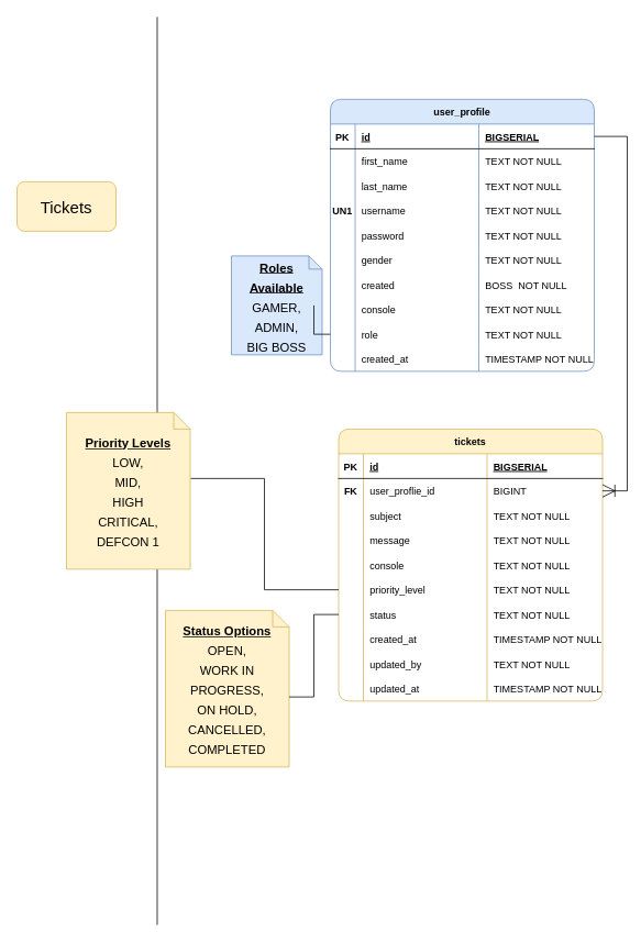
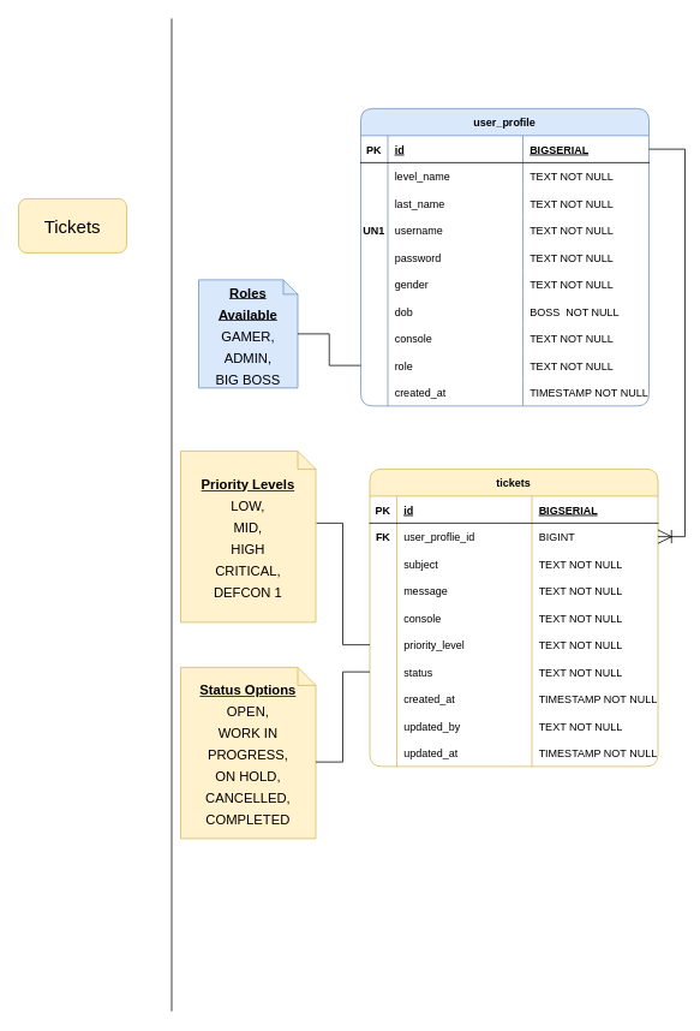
- <mxCell id="52" value="first_name" style="shape=partialRectangle;connectable=0;fillColor=none;top=0;left=0;bottom=0;right=0;align=left;spacingLeft=6;overflow=hidden;" vertex="1" parent="50"><mxGeometry x="30" width="150" height="30" as="geometry"><mxRectangle width="150" height="30" as="alternateBounds" /></mxGeometry></mxCell>
+ <mxCell id="52" value="level_name" style="shape=partialRectangle;connectable=0;fillColor=none;top=0;left=0;bottom=0;right=0;align=left;spacingLeft=6;overflow=hidden;" vertex="1" parent="50"><mxGeometry x="30" width="150" height="30" as="geometry"><mxRectangle width="150" height="30" as="alternateBounds" /></mxGeometry></mxCell>
- <mxCell id="72" value="created" style="shape=partialRectangle;connectable=0;fillColor=none;top=0;left=0;bottom=0;right=0;align=left;spacingLeft=6;overflow=hidden;" vertex="1" parent="70"><mxGeometry x="30" width="150" height="30" as="geometry"><mxRectangle width="150" height="30" as="alternateBounds" /></mxGeometry></mxCell>
+ <mxCell id="72" value="dob" style="shape=partialRectangle;connectable=0;fillColor=none;top=0;left=0;bottom=0;right=0;align=left;spacingLeft=6;overflow=hidden;" vertex="1" parent="70"><mxGeometry x="30" width="150" height="30" as="geometry"><mxRectangle width="150" height="30" as="alternateBounds" /></mxGeometry></mxCell>
- <mxCell id="87" value="&lt;font style=&quot;font-size: 15px;&quot;&gt;&lt;b&gt;&lt;u&gt;Roles Available&lt;/u&gt;&lt;/b&gt;&lt;br&gt;GAMER,&lt;br&gt;ADMIN,&lt;br&gt;BIG BOSS&lt;/font&gt;" style="shape=note;size=16;whiteSpace=wrap;html=1;rounded=1;fontSize=20;fillColor=#dae8fc;strokeColor=#6c8ebf;" vertex="1" parent="1"><mxGeometry x="280" y="310" width="110" height="120" as="geometry" /></mxCell>
+ <mxCell id="87" value="&lt;font style=&quot;font-size: 15px;&quot;&gt;&lt;b&gt;&lt;u&gt;Roles Available&lt;/u&gt;&lt;/b&gt;&lt;br&gt;GAMER,&lt;br&gt;ADMIN,&lt;br&gt;BIG BOSS&lt;/font&gt;" style="shape=note;size=16;whiteSpace=wrap;html=1;rounded=1;fontSize=20;fillColor=#dae8fc;strokeColor=#6c8ebf;" vertex="1" parent="1"><mxGeometry x="220" y="310" width="110" height="120" as="geometry" /></mxCell>
- <mxCell id="91" value="&lt;font style=&quot;font-size: 15px;&quot;&gt;&lt;b&gt;&lt;u&gt;Priority Levels&lt;/u&gt;&lt;/b&gt;&lt;br&gt;LOW,&lt;br&gt;MID,&lt;br&gt;HIGH &lt;br&gt;CRITICAL,&lt;br&gt;DEFCON 1&lt;br&gt;&lt;/font&gt;" style="shape=note;size=20;whiteSpace=wrap;html=1;rounded=1;fontSize=20;fillColor=#fff2cc;strokeColor=#d6b656;" vertex="1" parent="1"><mxGeometry x="80" y="500" width="150" height="190" as="geometry" /></mxCell>
+ <mxCell id="91" value="&lt;font style=&quot;font-size: 15px;&quot;&gt;&lt;b&gt;&lt;u&gt;Priority Levels&lt;/u&gt;&lt;/b&gt;&lt;br&gt;LOW,&lt;br&gt;MID,&lt;br&gt;HIGH &lt;br&gt;CRITICAL,&lt;br&gt;DEFCON 1&lt;br&gt;&lt;/font&gt;" style="shape=note;size=20;whiteSpace=wrap;html=1;rounded=1;fontSize=20;fillColor=#fff2cc;strokeColor=#d6b656;" vertex="1" parent="1"><mxGeometry x="200" y="500" width="150" height="190" as="geometry" /></mxCell>
